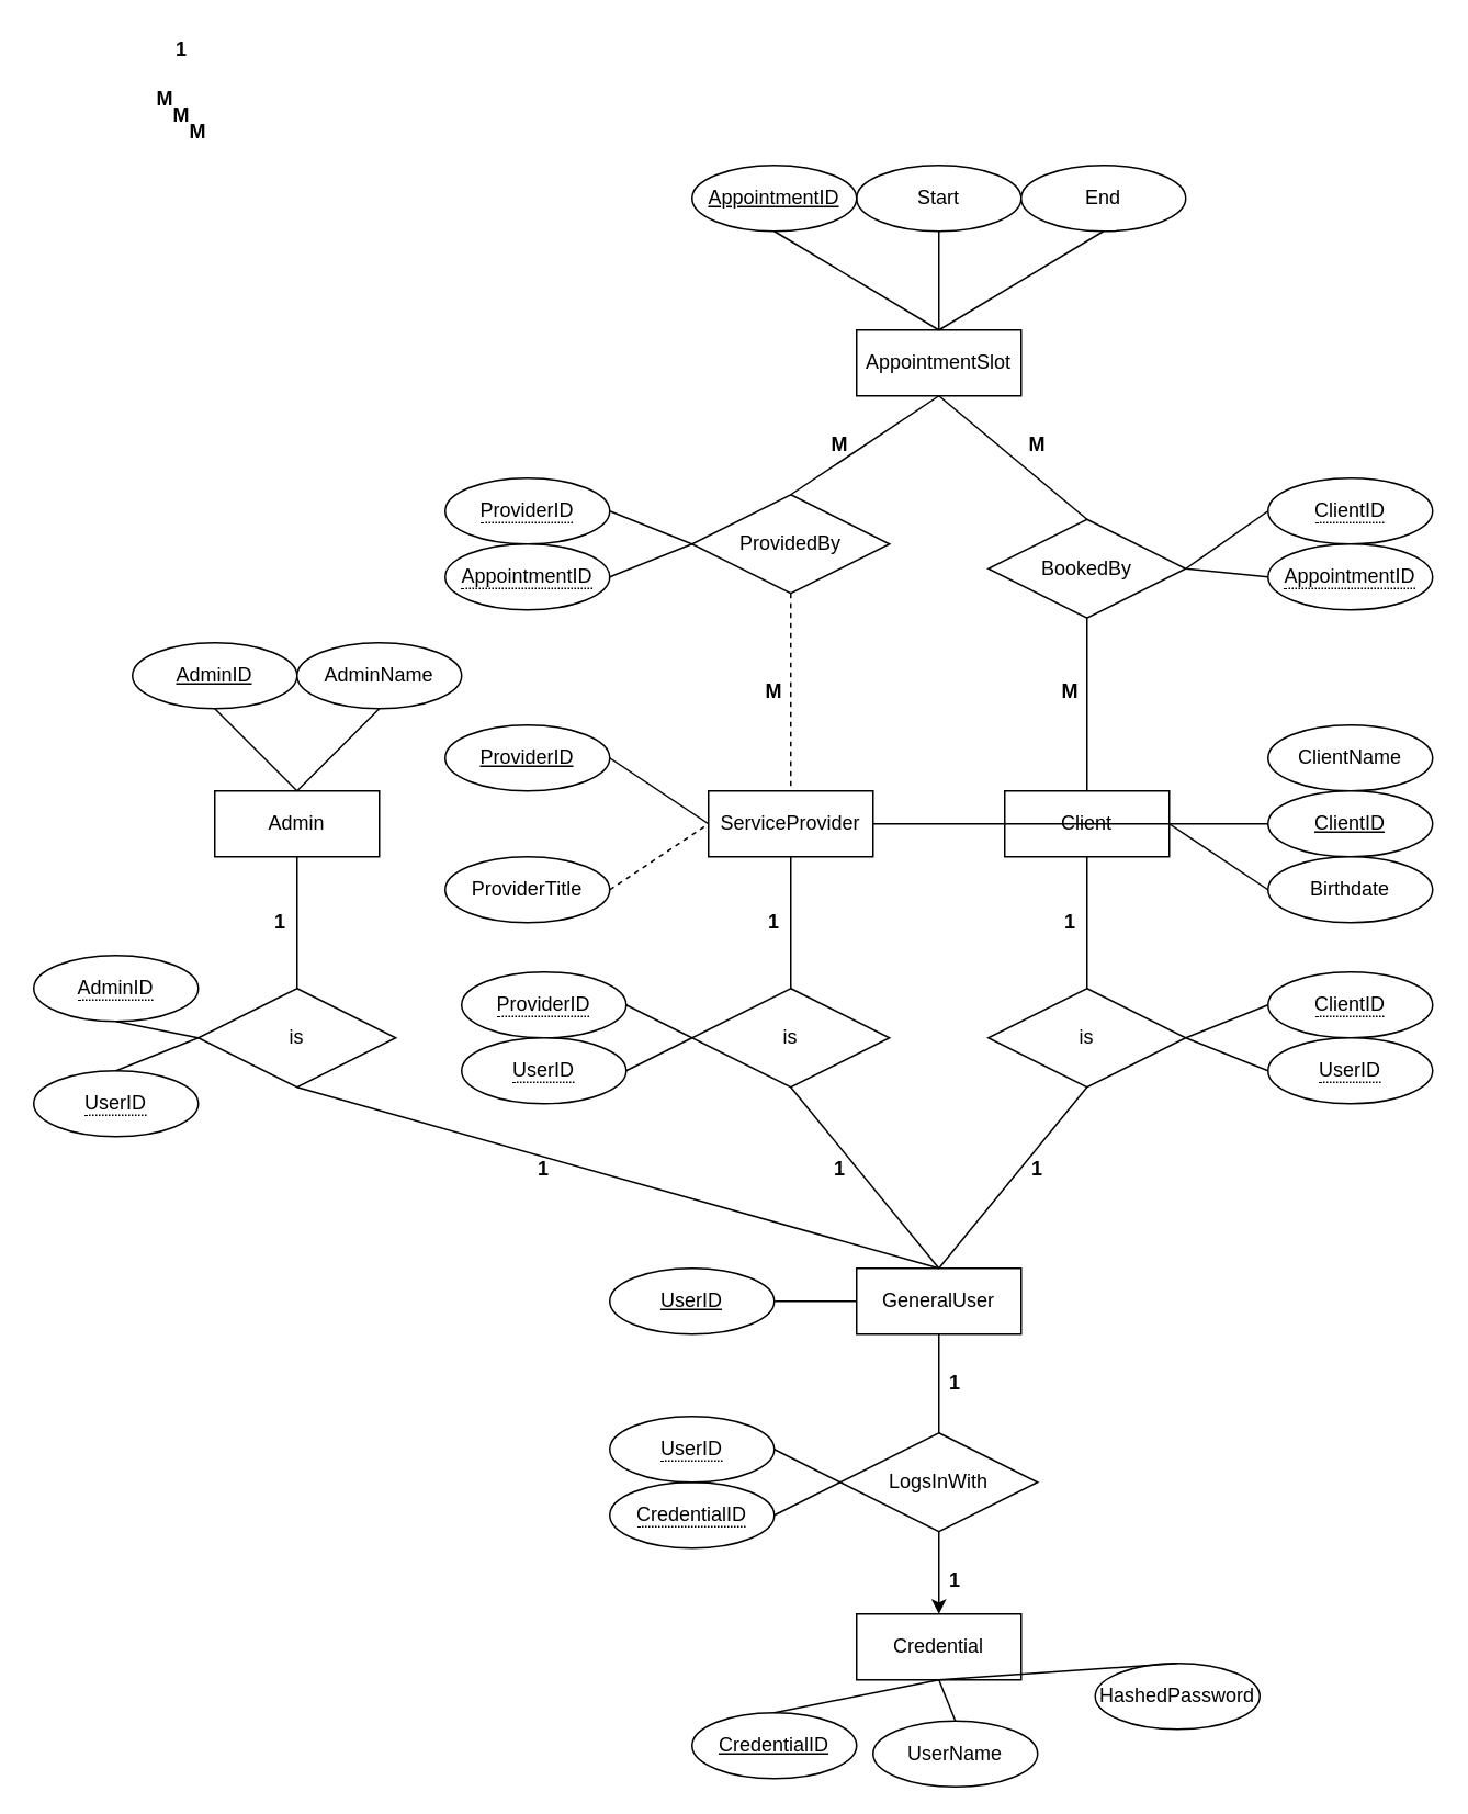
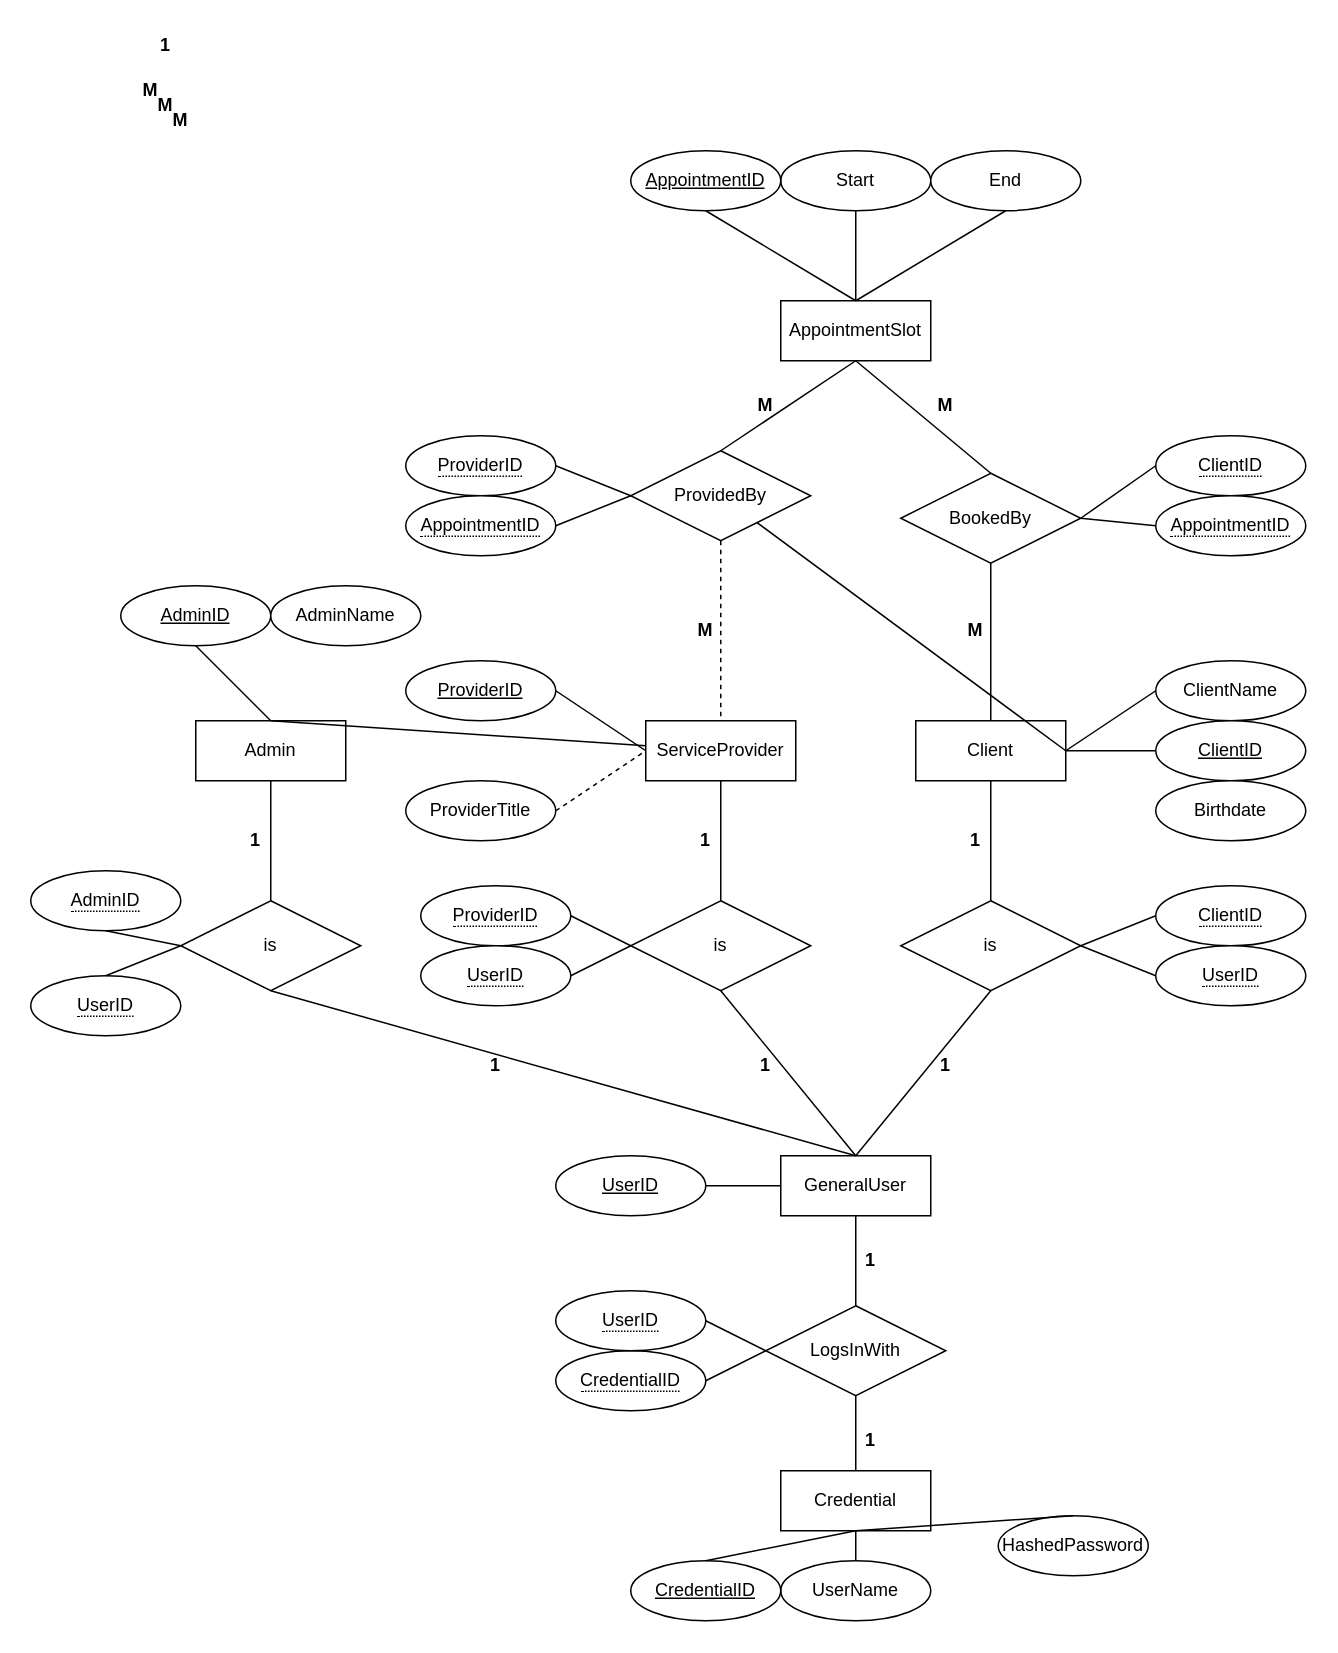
- <mxCell id="52" value="" style="endArrow=none;html=1;rounded=0;entryX=0.5;entryY=1;entryDx=0;entryDy=0;exitX=0.5;exitY=0;exitDx=0;exitDy=0;" parent="1" source="4" target="51" edge="1"><mxGeometry relative="1" as="geometry"><mxPoint x="380" y="460" as="sourcePoint" /><mxPoint x="540" y="460" as="targetPoint" /></mxGeometry></mxCell>
+ <mxCell id="52" value="" style="endArrow=none;html=1;rounded=0;exitX=0.5;exitY=0;exitDx=0;exitDy=0;" parent="1" source="4" target="3" edge="1"><mxGeometry relative="1" as="geometry"><mxPoint x="380" y="460" as="sourcePoint" /><mxPoint x="540" y="460" as="targetPoint" /></mxGeometry></mxCell>
- <mxCell id="32" value="" style="endArrow=none;html=1;rounded=0;exitX=1;exitY=0.5;exitDx=0;exitDy=0;" parent="1" source="2" target="3" edge="1"><mxGeometry relative="1" as="geometry"><mxPoint x="380" y="560" as="sourcePoint" /><mxPoint x="540" y="560" as="targetPoint" /></mxGeometry></mxCell>
+ <mxCell id="32" value="" style="endArrow=none;html=1;rounded=0;entryX=0;entryY=0.5;entryDx=0;entryDy=0;exitX=1;exitY=0.5;exitDx=0;exitDy=0;" parent="1" source="2" target="29" edge="1"><mxGeometry relative="1" as="geometry"><mxPoint x="380" y="560" as="sourcePoint" /><mxPoint x="540" y="560" as="targetPoint" /></mxGeometry></mxCell>
- <mxCell id="66" value="" style="endArrow=none;html=1;rounded=0;entryX=0;entryY=0.5;entryDx=0;entryDy=0;exitX=1;exitY=0.5;exitDx=0;exitDy=0;" parent="1" source="2" target="65" edge="1"><mxGeometry relative="1" as="geometry"><mxPoint x="400" y="570" as="sourcePoint" /><mxPoint x="560" y="570" as="targetPoint" /></mxGeometry></mxCell>
+ <mxCell id="66" value="" style="endArrow=none;html=1;rounded=0;exitX=1;exitY=0.5;exitDx=0;exitDy=0;" parent="1" source="2" target="19" edge="1"><mxGeometry relative="1" as="geometry"><mxPoint x="400" y="570" as="sourcePoint" /><mxPoint x="560" y="570" as="targetPoint" /></mxGeometry></mxCell>
- <mxCell id="11" value="" style="endArrow=classic;html=1;rounded=0;entryX=0.5;entryY=0;entryDx=0;entryDy=0;exitX=0.5;exitY=1;exitDx=0;exitDy=0;" parent="1" source="10" target="5" edge="1"><mxGeometry relative="1" as="geometry"><mxPoint x="480" y="910" as="sourcePoint" /><mxPoint x="640" y="910" as="targetPoint" /></mxGeometry></mxCell>
+ <mxCell id="11" value="" style="endArrow=none;html=1;rounded=0;entryX=0.5;entryY=0;entryDx=0;entryDy=0;exitX=0.5;exitY=1;exitDx=0;exitDy=0;" parent="1" source="10" target="5" edge="1"><mxGeometry relative="1" as="geometry"><mxPoint x="480" y="910" as="sourcePoint" /><mxPoint x="640" y="910" as="targetPoint" /></mxGeometry></mxCell>
- <mxCell id="6" value="UserName" style="ellipse;whiteSpace=wrap;html=1;align=center;" parent="1" vertex="1"><mxGeometry x="530" y="1045" width="100" height="40" as="geometry" /></mxCell>
+ <mxCell id="6" value="UserName" style="ellipse;whiteSpace=wrap;html=1;align=center;" parent="1" vertex="1"><mxGeometry x="520" y="1040" width="100" height="40" as="geometry" /></mxCell>
